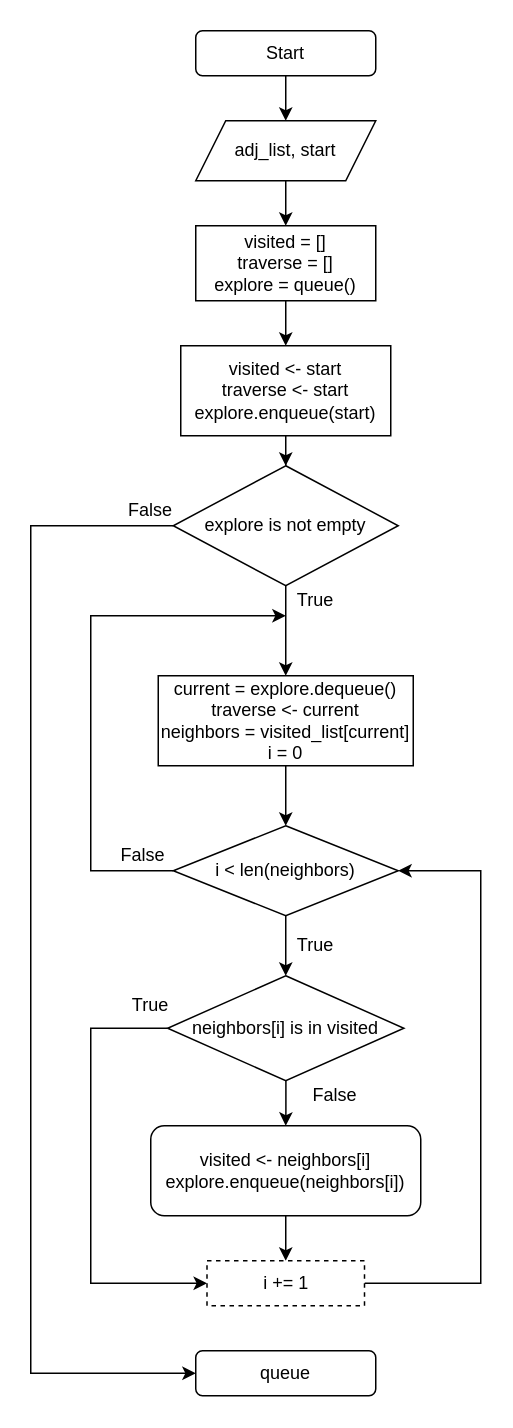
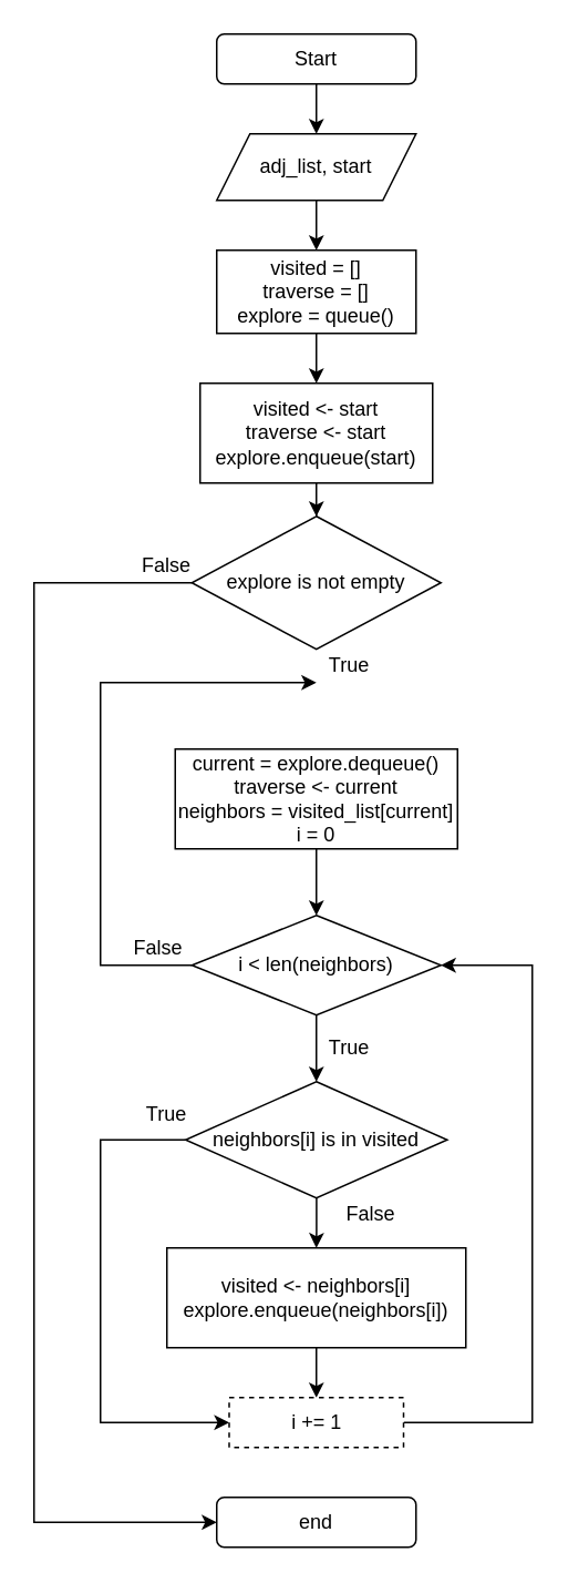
- <mxCell id="10" style="edgeStyle=orthogonalEdgeStyle;rounded=0;orthogonalLoop=1;jettySize=auto;html=1;" edge="1" parent="1" source="12" target="14"><mxGeometry relative="1" as="geometry" /></mxCell>
- <mxCell id="22" value="visited &amp;lt;- neighbors[i]&lt;br&gt;explore.enqueue(neighbors[i])" style="whiteSpace=wrap;html=1;rounded=1;" vertex="1" parent="1"><mxGeometry x="100" y="750" width="180" height="60" as="geometry" /></mxCell>
+ <mxCell id="22" value="visited &amp;lt;- neighbors[i]&lt;br&gt;explore.enqueue(neighbors[i])" style="rounded=0;whiteSpace=wrap;html=1;" vertex="1" parent="1"><mxGeometry x="100" y="750" width="180" height="60" as="geometry" /></mxCell>
- <mxCell id="23" value="queue" style="rounded=1;whiteSpace=wrap;html=1;" vertex="1" parent="1"><mxGeometry x="130" y="900" width="120" height="30" as="geometry" /></mxCell>
+ <mxCell id="23" value="end" style="rounded=1;whiteSpace=wrap;html=1;" vertex="1" parent="1"><mxGeometry x="130" y="900" width="120" height="30" as="geometry" /></mxCell>
